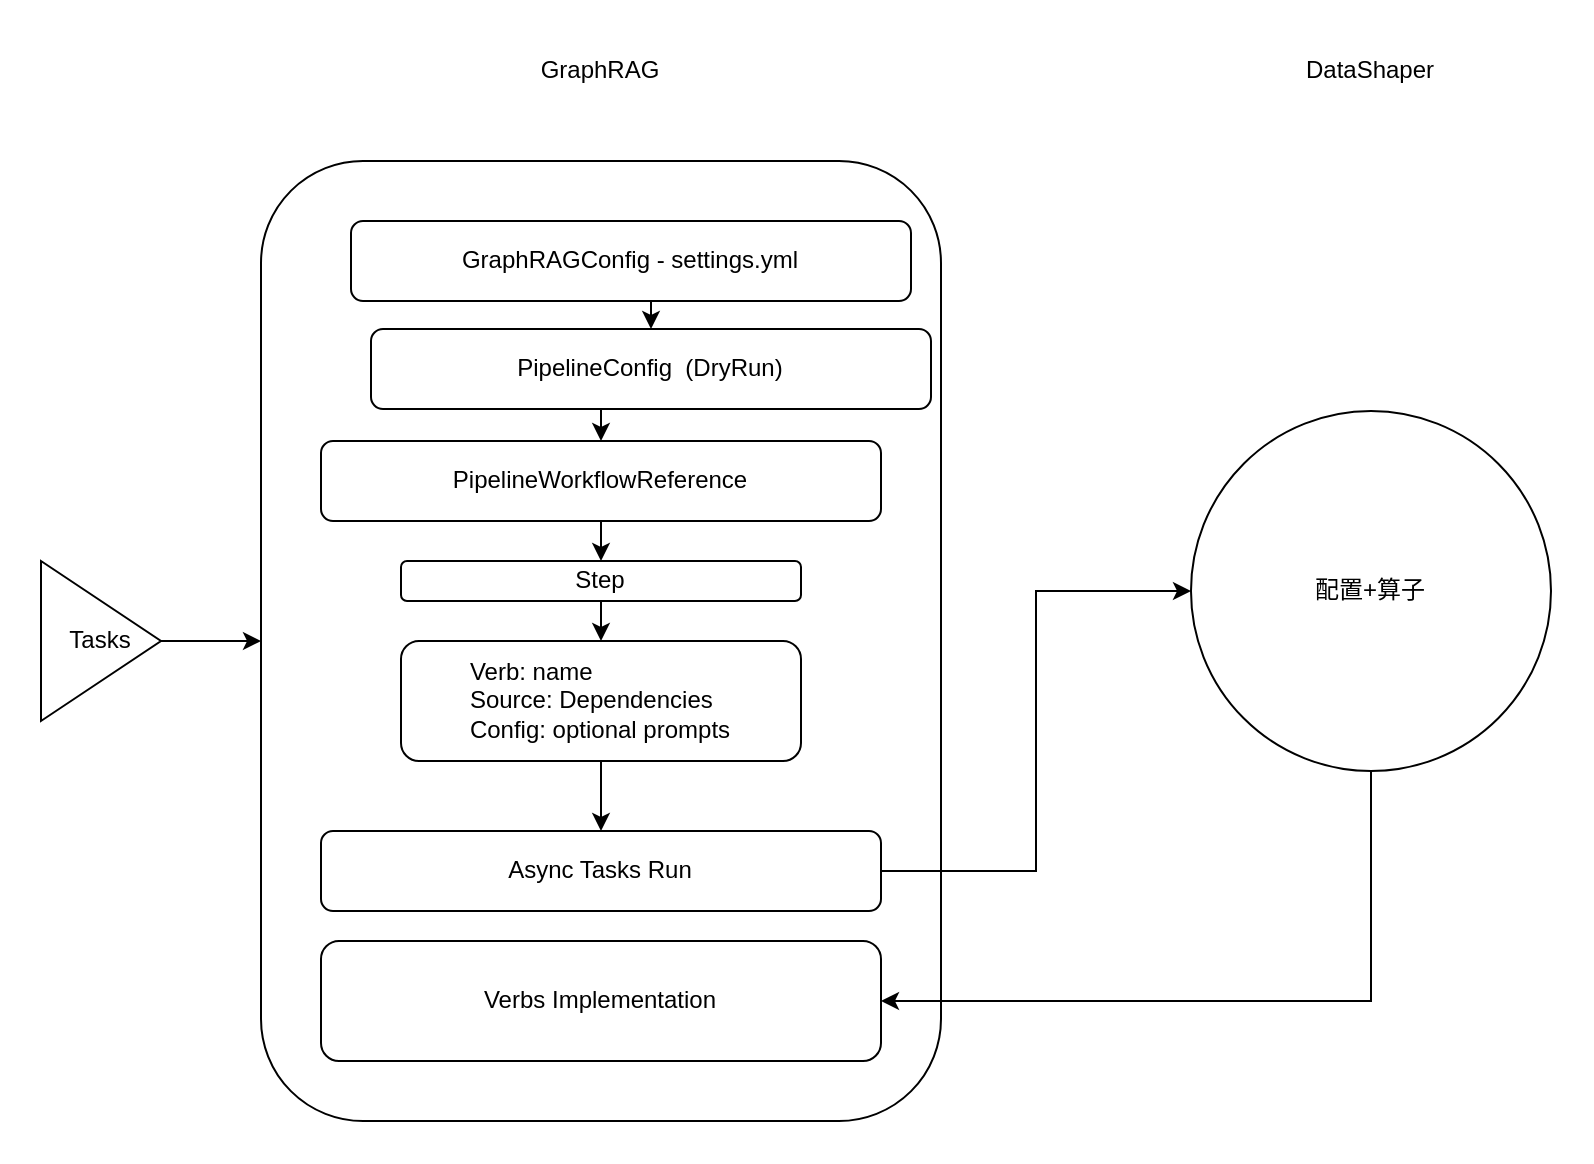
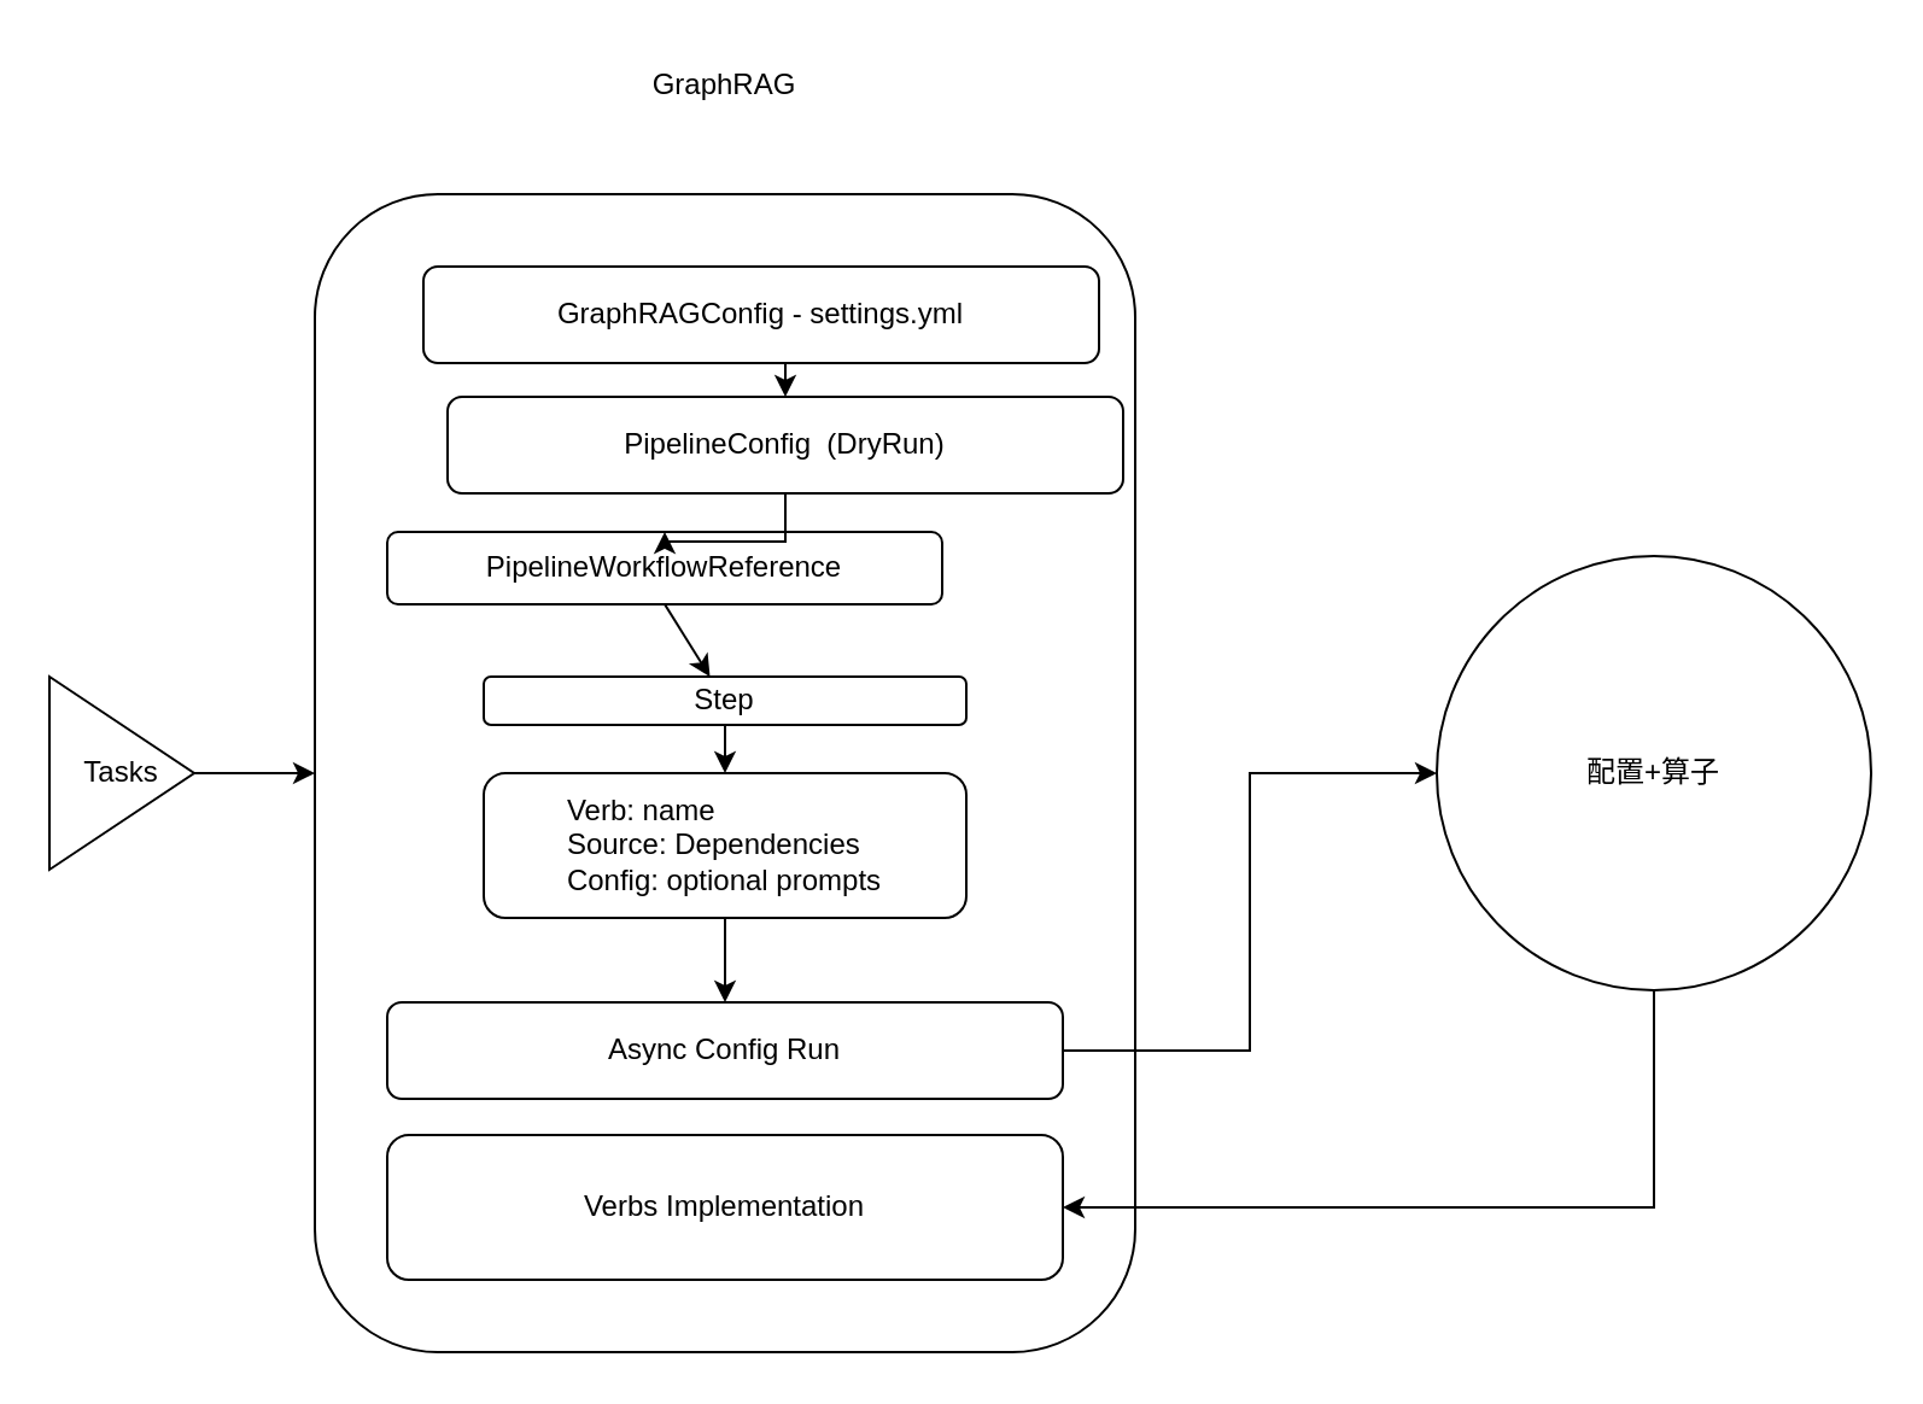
- <mxCell id="5" value="DataShaper" style="text;html=1;strokeColor=none;fillColor=none;align=center;verticalAlign=middle;whiteSpace=wrap;rounded=0;" vertex="1" parent="1"><mxGeometry x="655" y="20" width="60" height="30" as="geometry" /></mxCell>
- <mxCell id="12" value="PipelineWorkflowReference" style="rounded=1;whiteSpace=wrap;html=1;" vertex="1" parent="1"><mxGeometry x="160" y="220" width="280" height="40" as="geometry" /></mxCell>
+ <mxCell id="12" value="PipelineWorkflowReference" style="rounded=1;whiteSpace=wrap;html=1;" vertex="1" parent="1"><mxGeometry x="160" y="220" width="230" height="30" as="geometry" /></mxCell>
- <mxCell id="7" value="配置+算子" style="ellipse;whiteSpace=wrap;html=1;aspect=fixed;" vertex="1" parent="1"><mxGeometry x="595" y="205" width="180" height="180" as="geometry" /></mxCell>
+ <mxCell id="7" value="配置+算子" style="ellipse;whiteSpace=wrap;html=1;aspect=fixed;" vertex="1" parent="1"><mxGeometry x="595" y="230" width="180" height="180" as="geometry" /></mxCell>
- <mxCell id="19" value="Async Tasks Run" style="rounded=1;whiteSpace=wrap;html=1;" vertex="1" parent="1"><mxGeometry x="160" y="415" width="280" height="40" as="geometry" /></mxCell>
+ <mxCell id="19" value="Async Config Run" style="rounded=1;whiteSpace=wrap;html=1;" vertex="1" parent="1"><mxGeometry x="160" y="415" width="280" height="40" as="geometry" /></mxCell>
